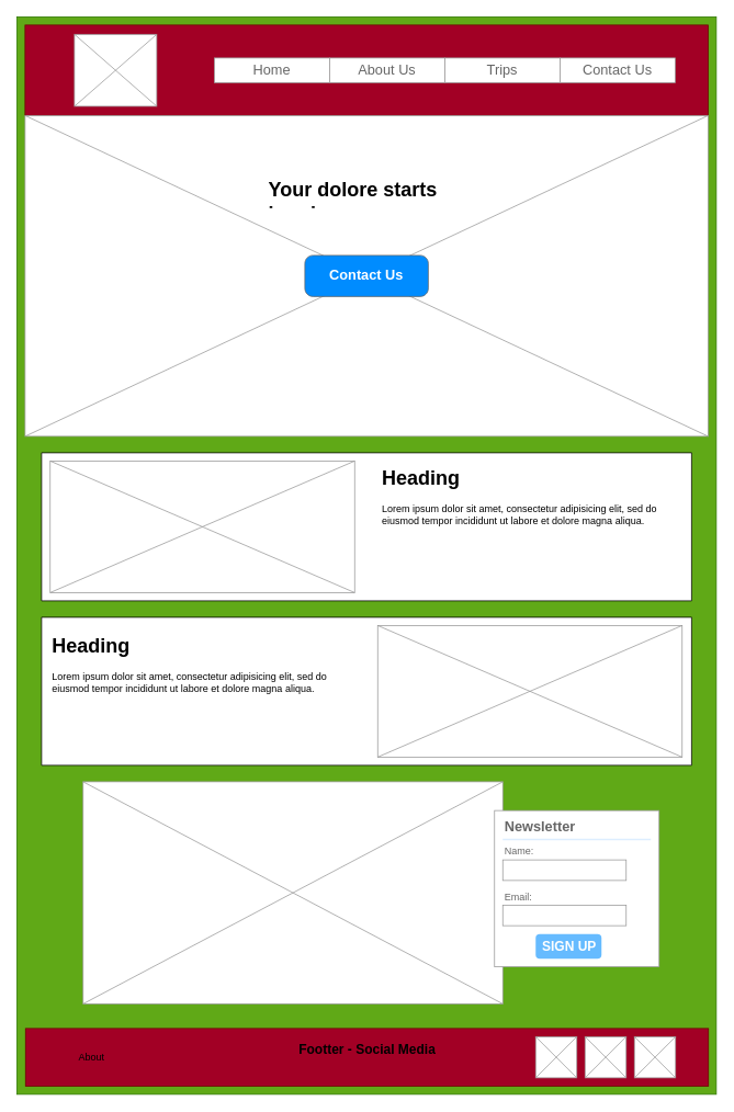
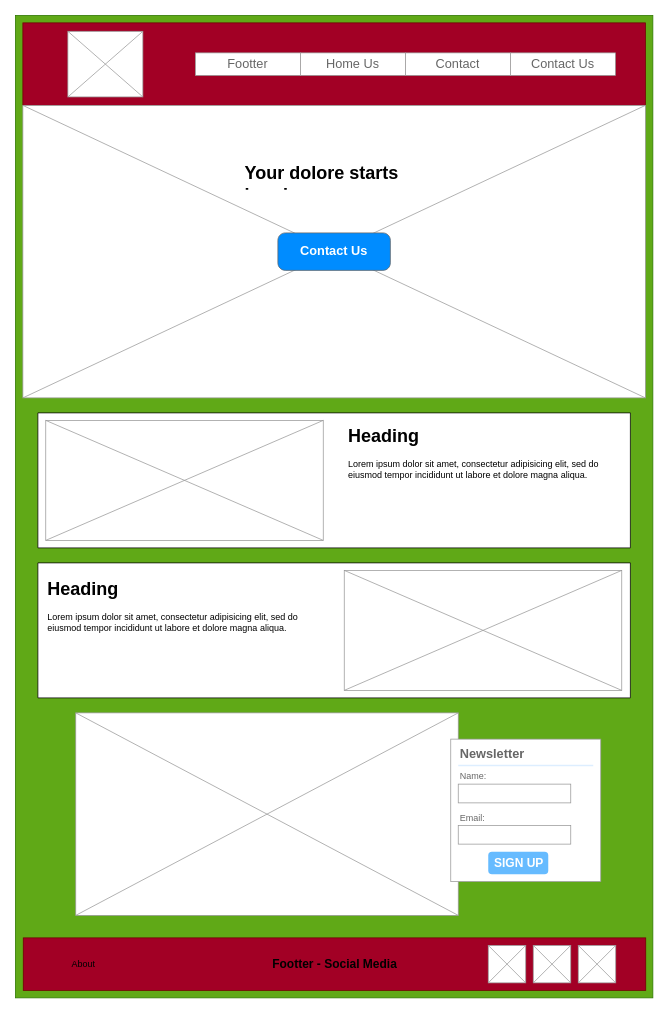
- <mxCell id="8" value="Home" style="text;strokeColor=inherit;align=center;verticalAlign=middle;spacingLeft=10;spacingRight=10;overflow=hidden;points=[[0,0.5],[1,0.5]];portConstraint=eastwest;rotatable=0;whiteSpace=wrap;html=1;fillColor=inherit;fontColor=inherit;fontSize=17;" vertex="1" parent="7"><mxGeometry width="140" height="30" as="geometry" /></mxCell>
+ <mxCell id="8" value="Footter" style="text;strokeColor=inherit;align=center;verticalAlign=middle;spacingLeft=10;spacingRight=10;overflow=hidden;points=[[0,0.5],[1,0.5]];portConstraint=eastwest;rotatable=0;whiteSpace=wrap;html=1;fillColor=inherit;fontColor=inherit;fontSize=17;" vertex="1" parent="7"><mxGeometry width="140" height="30" as="geometry" /></mxCell>
- <mxCell id="9" value="About Us" style="text;strokeColor=inherit;align=center;verticalAlign=middle;spacingLeft=10;spacingRight=10;overflow=hidden;points=[[0,0.5],[1,0.5]];portConstraint=eastwest;rotatable=0;whiteSpace=wrap;html=1;fillColor=inherit;fontColor=inherit;fontSize=17;" vertex="1" parent="7"><mxGeometry x="140" width="140" height="30" as="geometry" /></mxCell>
+ <mxCell id="9" value="Home Us" style="text;strokeColor=inherit;align=center;verticalAlign=middle;spacingLeft=10;spacingRight=10;overflow=hidden;points=[[0,0.5],[1,0.5]];portConstraint=eastwest;rotatable=0;whiteSpace=wrap;html=1;fillColor=inherit;fontColor=inherit;fontSize=17;" vertex="1" parent="7"><mxGeometry x="140" width="140" height="30" as="geometry" /></mxCell>
- <mxCell id="10" value="Trips" style="text;strokeColor=inherit;align=center;verticalAlign=middle;spacingLeft=10;spacingRight=10;overflow=hidden;points=[[0,0.5],[1,0.5]];portConstraint=eastwest;rotatable=0;whiteSpace=wrap;html=1;fillColor=inherit;fontColor=inherit;fontSize=17;" vertex="1" parent="7"><mxGeometry x="280" width="140" height="30" as="geometry" /></mxCell>
+ <mxCell id="10" value="Contact" style="text;strokeColor=inherit;align=center;verticalAlign=middle;spacingLeft=10;spacingRight=10;overflow=hidden;points=[[0,0.5],[1,0.5]];portConstraint=eastwest;rotatable=0;whiteSpace=wrap;html=1;fillColor=inherit;fontColor=inherit;fontSize=17;" vertex="1" parent="7"><mxGeometry x="280" width="140" height="30" as="geometry" /></mxCell>
- <mxCell id="16" value="&lt;font style=&quot;font-size: 16px;&quot;&gt;&lt;b&gt;Footter - Social Media&lt;/b&gt;&lt;/font&gt;" style="text;html=1;align=center;verticalAlign=middle;whiteSpace=wrap;rounded=0;" vertex="1" parent="1"><mxGeometry x="345.5" y="1260" width="200" height="30" as="geometry" /></mxCell>
+ <mxCell id="16" value="&lt;font style=&quot;font-size: 16px;&quot;&gt;&lt;b&gt;Footter - Social Media&lt;/b&gt;&lt;/font&gt;" style="text;html=1;align=center;verticalAlign=middle;whiteSpace=wrap;rounded=0;" vertex="1" parent="1"><mxGeometry x="345.5" y="1270" width="200" height="30" as="geometry" /></mxCell>
